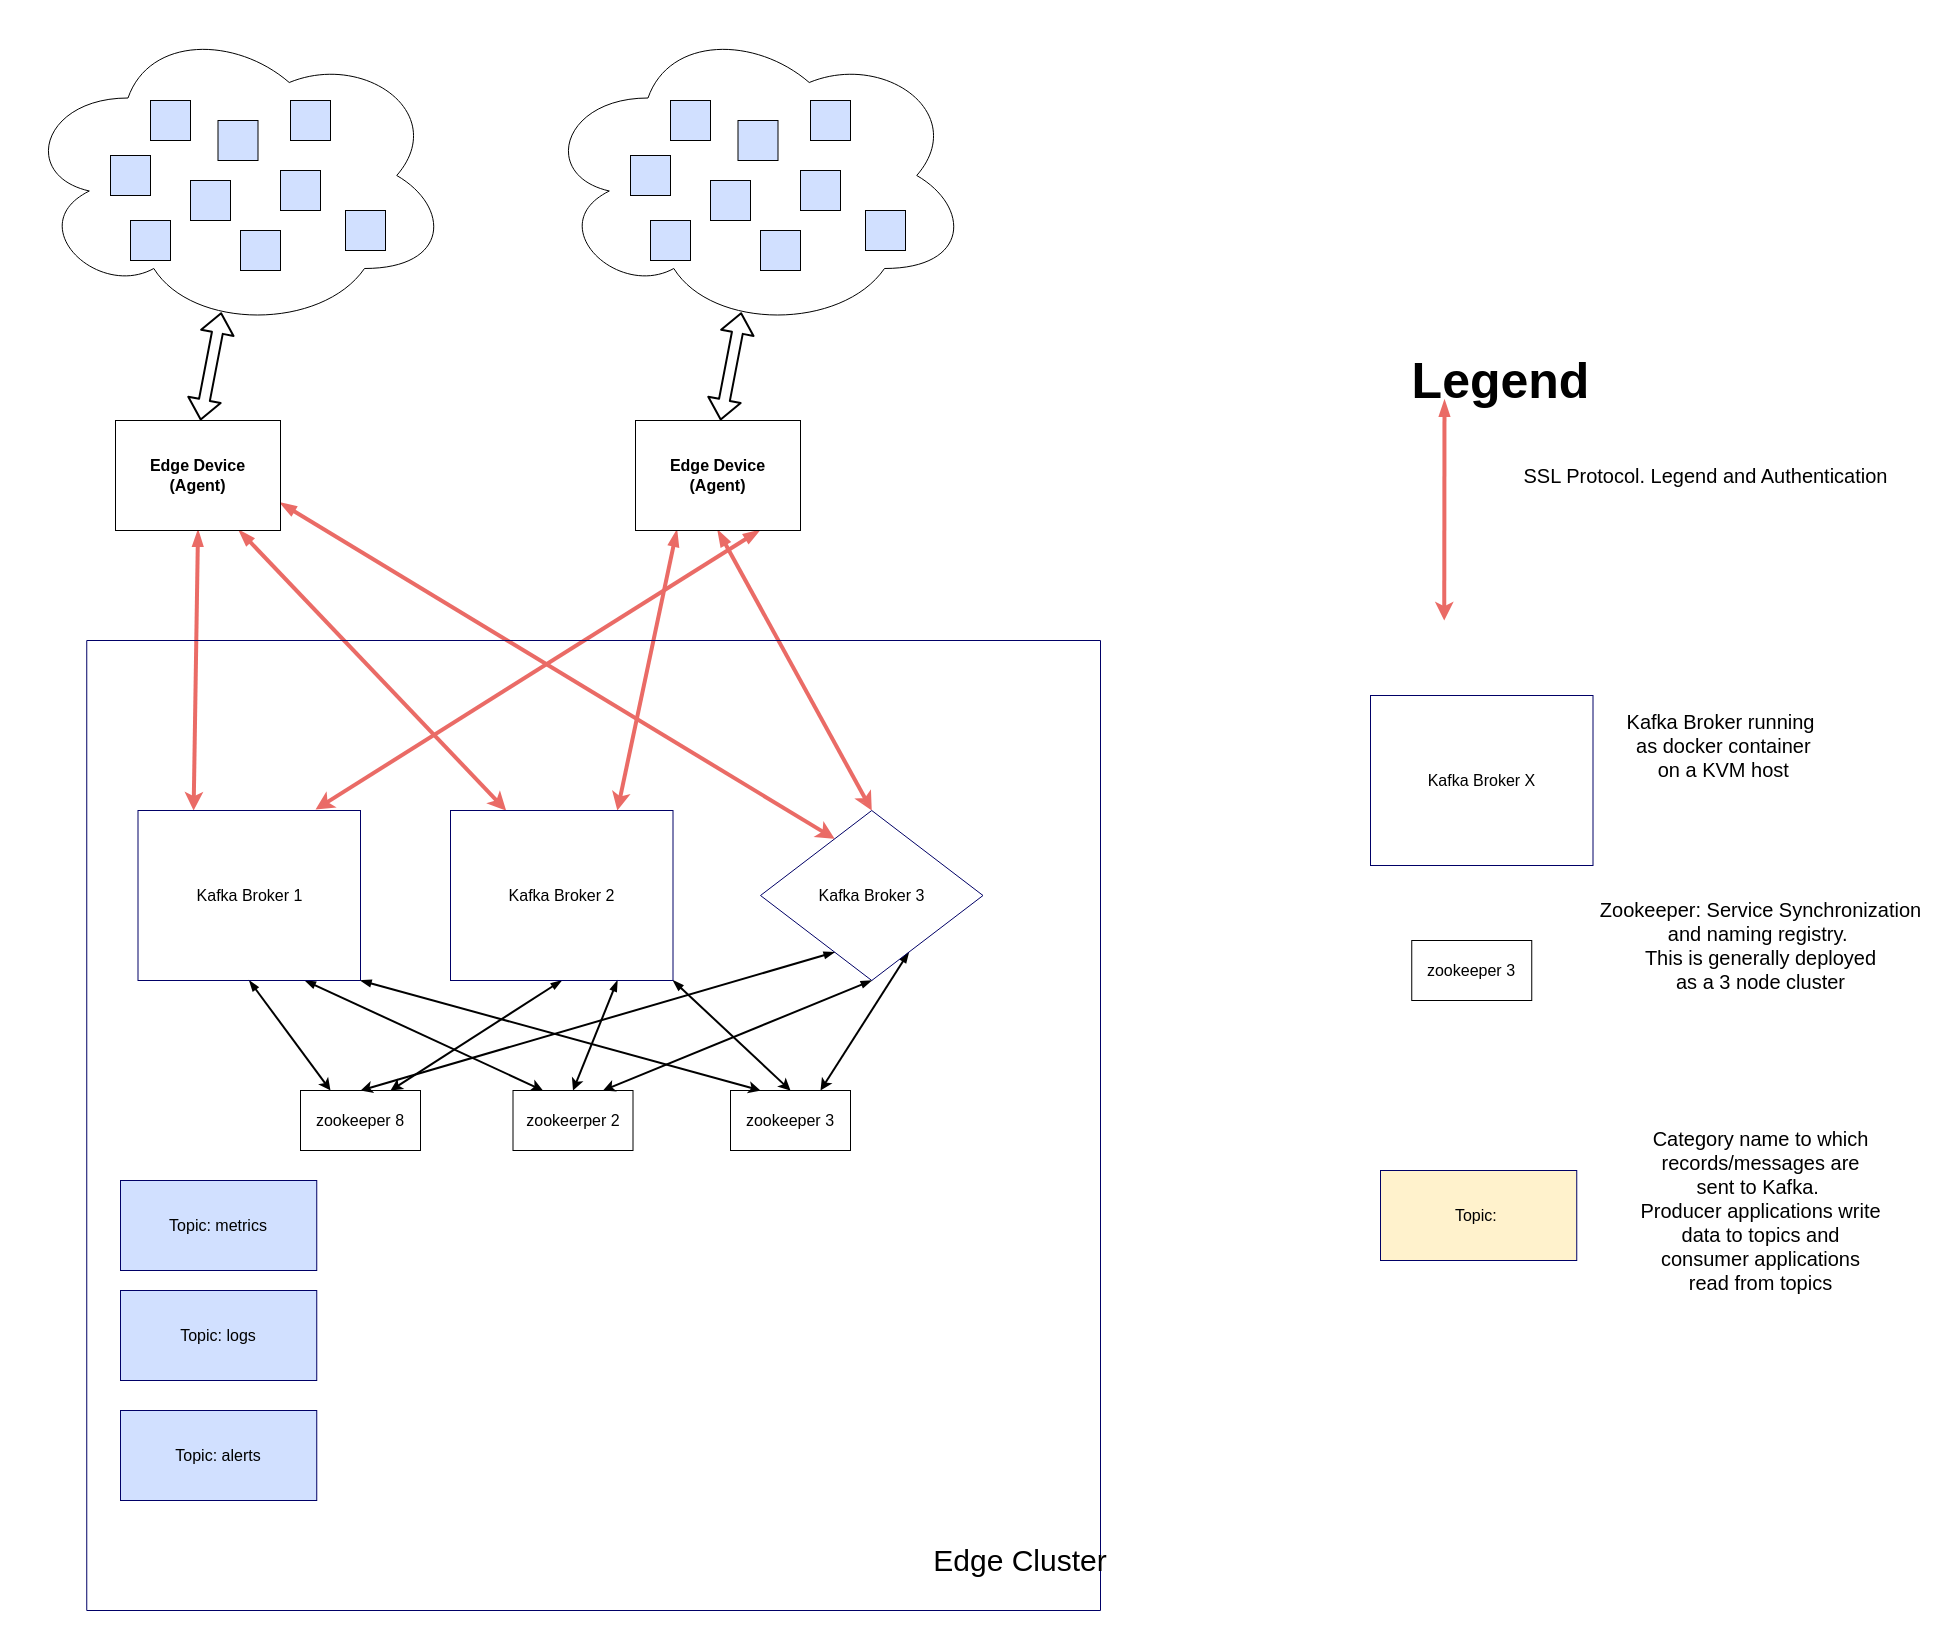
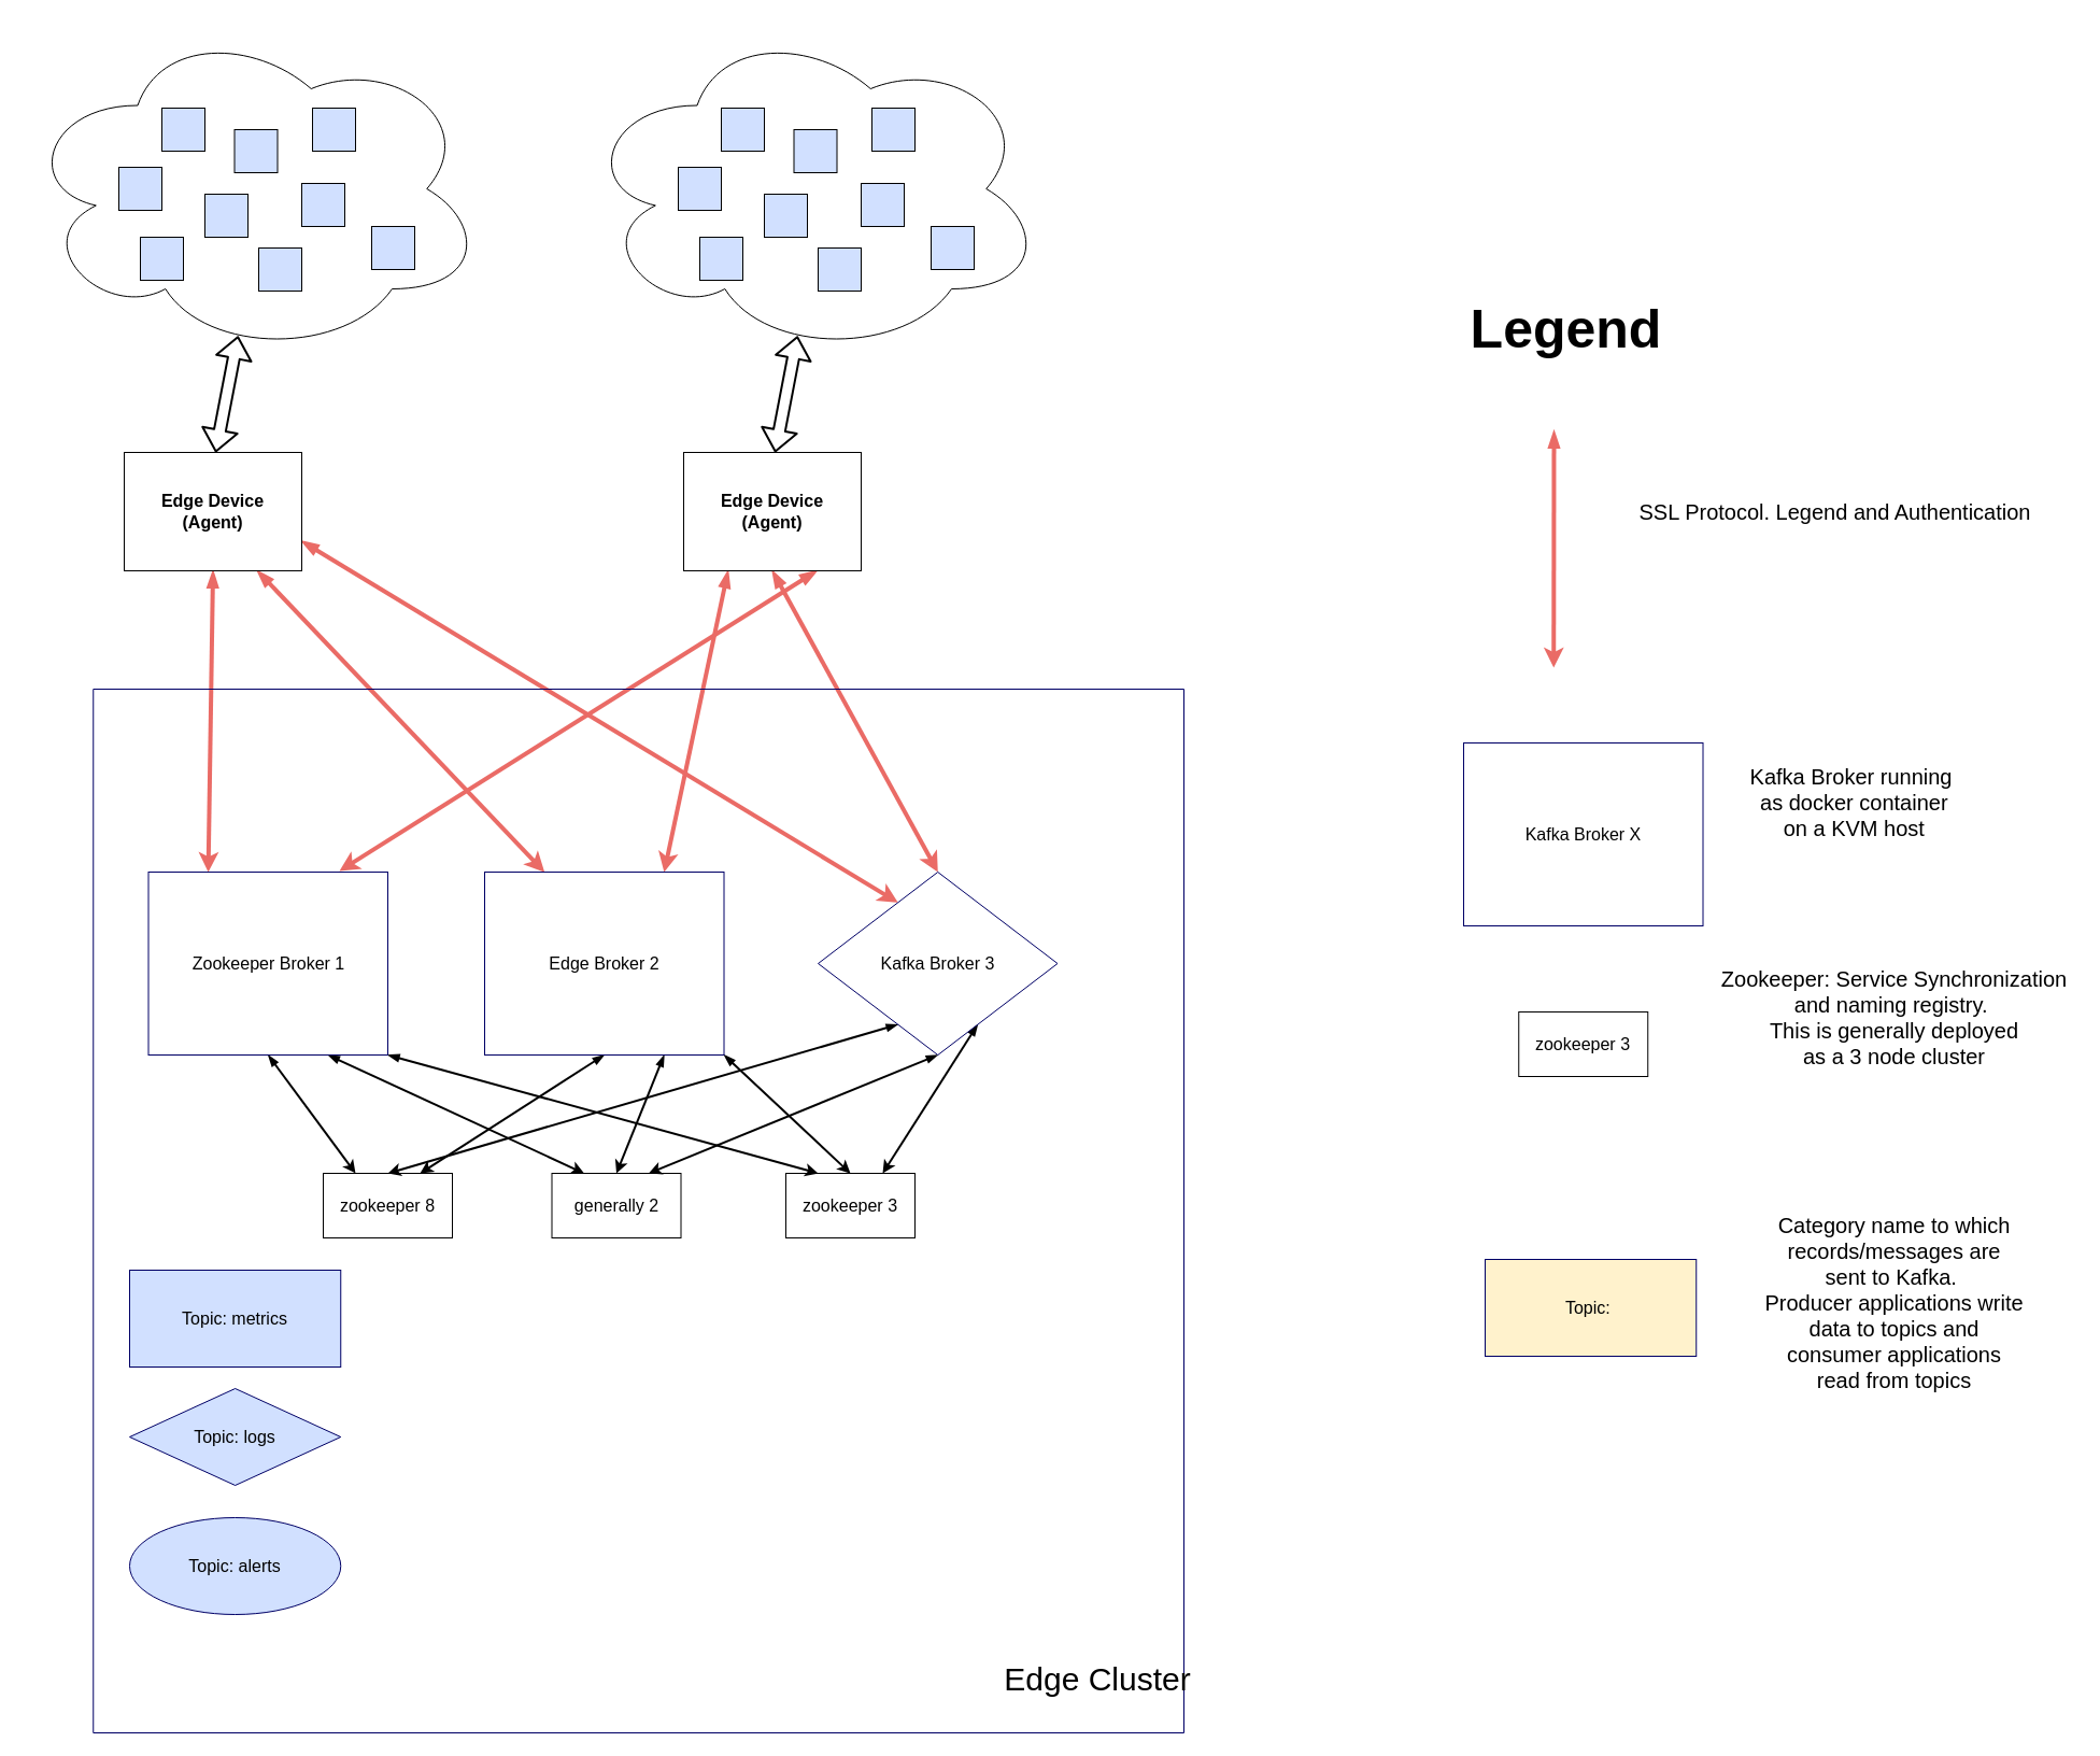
- <mxCell id="53" value="Legend" style="text;html=1;align=center;verticalAlign=middle;resizable=0;points=[];autosize=1;strokeColor=none;fontSize=50;fontStyle=1" vertex="1" parent="1"><mxGeometry x="1405" y="345" width="190" height="70" as="geometry" /></mxCell>
+ <mxCell id="53" value="Legend" style="text;html=1;align=center;verticalAlign=middle;resizable=0;points=[];autosize=1;strokeColor=none;fontSize=50;fontStyle=1" vertex="1" parent="1"><mxGeometry x="1360" y="270" width="190" height="70" as="geometry" /></mxCell>
- <mxCell id="55" value="Kafka Broker X" style="rounded=0;whiteSpace=wrap;html=1;fontSize=16;fillColor=none;strokeColor=#000066;" vertex="1" parent="1"><mxGeometry x="1370" y="695" width="222.5" height="170" as="geometry" /></mxCell>
+ <mxCell id="55" value="Kafka Broker X" style="rounded=0;whiteSpace=wrap;html=1;fontSize=16;fillColor=none;strokeColor=#000066;" vertex="1" parent="1"><mxGeometry x="1360" y="690" width="222.5" height="170" as="geometry" /></mxCell>
- <mxCell id="35" value="Kafka Broker 1" style="rounded=0;whiteSpace=wrap;html=1;fontSize=16;fillColor=none;strokeColor=#000066;" vertex="1" parent="1"><mxGeometry x="137.5" y="810" width="222.5" height="170" as="geometry" /></mxCell>
+ <mxCell id="35" value="Zookeeper Broker 1" style="rounded=0;whiteSpace=wrap;html=1;fontSize=16;fillColor=none;strokeColor=#000066;" vertex="1" parent="1"><mxGeometry x="137.5" y="810" width="222.5" height="170" as="geometry" /></mxCell>
- <mxCell id="39" value="Kafka Broker 2" style="rounded=0;whiteSpace=wrap;html=1;fontSize=16;fillColor=none;strokeColor=#000066;" vertex="1" parent="1"><mxGeometry x="450" y="810" width="222.5" height="170" as="geometry" /></mxCell>
+ <mxCell id="39" value="Edge Broker 2" style="rounded=0;whiteSpace=wrap;html=1;fontSize=16;fillColor=none;strokeColor=#000066;" vertex="1" parent="1"><mxGeometry x="450" y="810" width="222.5" height="170" as="geometry" /></mxCell>
- <mxCell id="46" value="zookeerper 2" style="rounded=0;whiteSpace=wrap;html=1;fontSize=16;fillColor=none;" vertex="1" parent="44"><mxGeometry x="426.25" y="450" width="120" height="60" as="geometry" /></mxCell>
+ <mxCell id="46" value="generally 2" style="rounded=0;whiteSpace=wrap;html=1;fontSize=16;fillColor=none;" vertex="1" parent="44"><mxGeometry x="426.25" y="450" width="120" height="60" as="geometry" /></mxCell>
- <mxCell id="50" value="Topic: logs" style="rounded=0;whiteSpace=wrap;html=1;fontSize=16;strokeColor=#000066;fillColor=#D1E0FF;" vertex="1" parent="44"><mxGeometry x="33.75" y="650" width="196.25" height="90" as="geometry" /></mxCell>
+ <mxCell id="50" value="Topic: logs" style="rhombus;whiteSpace=wrap;html=1;fontSize=16;strokeColor=#000066;fillColor=#D1E0FF;" vertex="1" parent="44"><mxGeometry x="33.75" y="650" width="196.25" height="90" as="geometry" /></mxCell>
- <mxCell id="51" value="Topic: alerts" style="rounded=0;whiteSpace=wrap;html=1;fontSize=16;strokeColor=#000066;fillColor=#D1E0FF;" vertex="1" parent="44"><mxGeometry x="33.75" y="770" width="196.25" height="90" as="geometry" /></mxCell>
+ <mxCell id="51" value="Topic: alerts" style="ellipse;whiteSpace=wrap;html=1;fontSize=16;strokeColor=#000066;fillColor=#D1E0FF;" vertex="1" parent="44"><mxGeometry x="33.75" y="770" width="196.25" height="90" as="geometry" /></mxCell>
